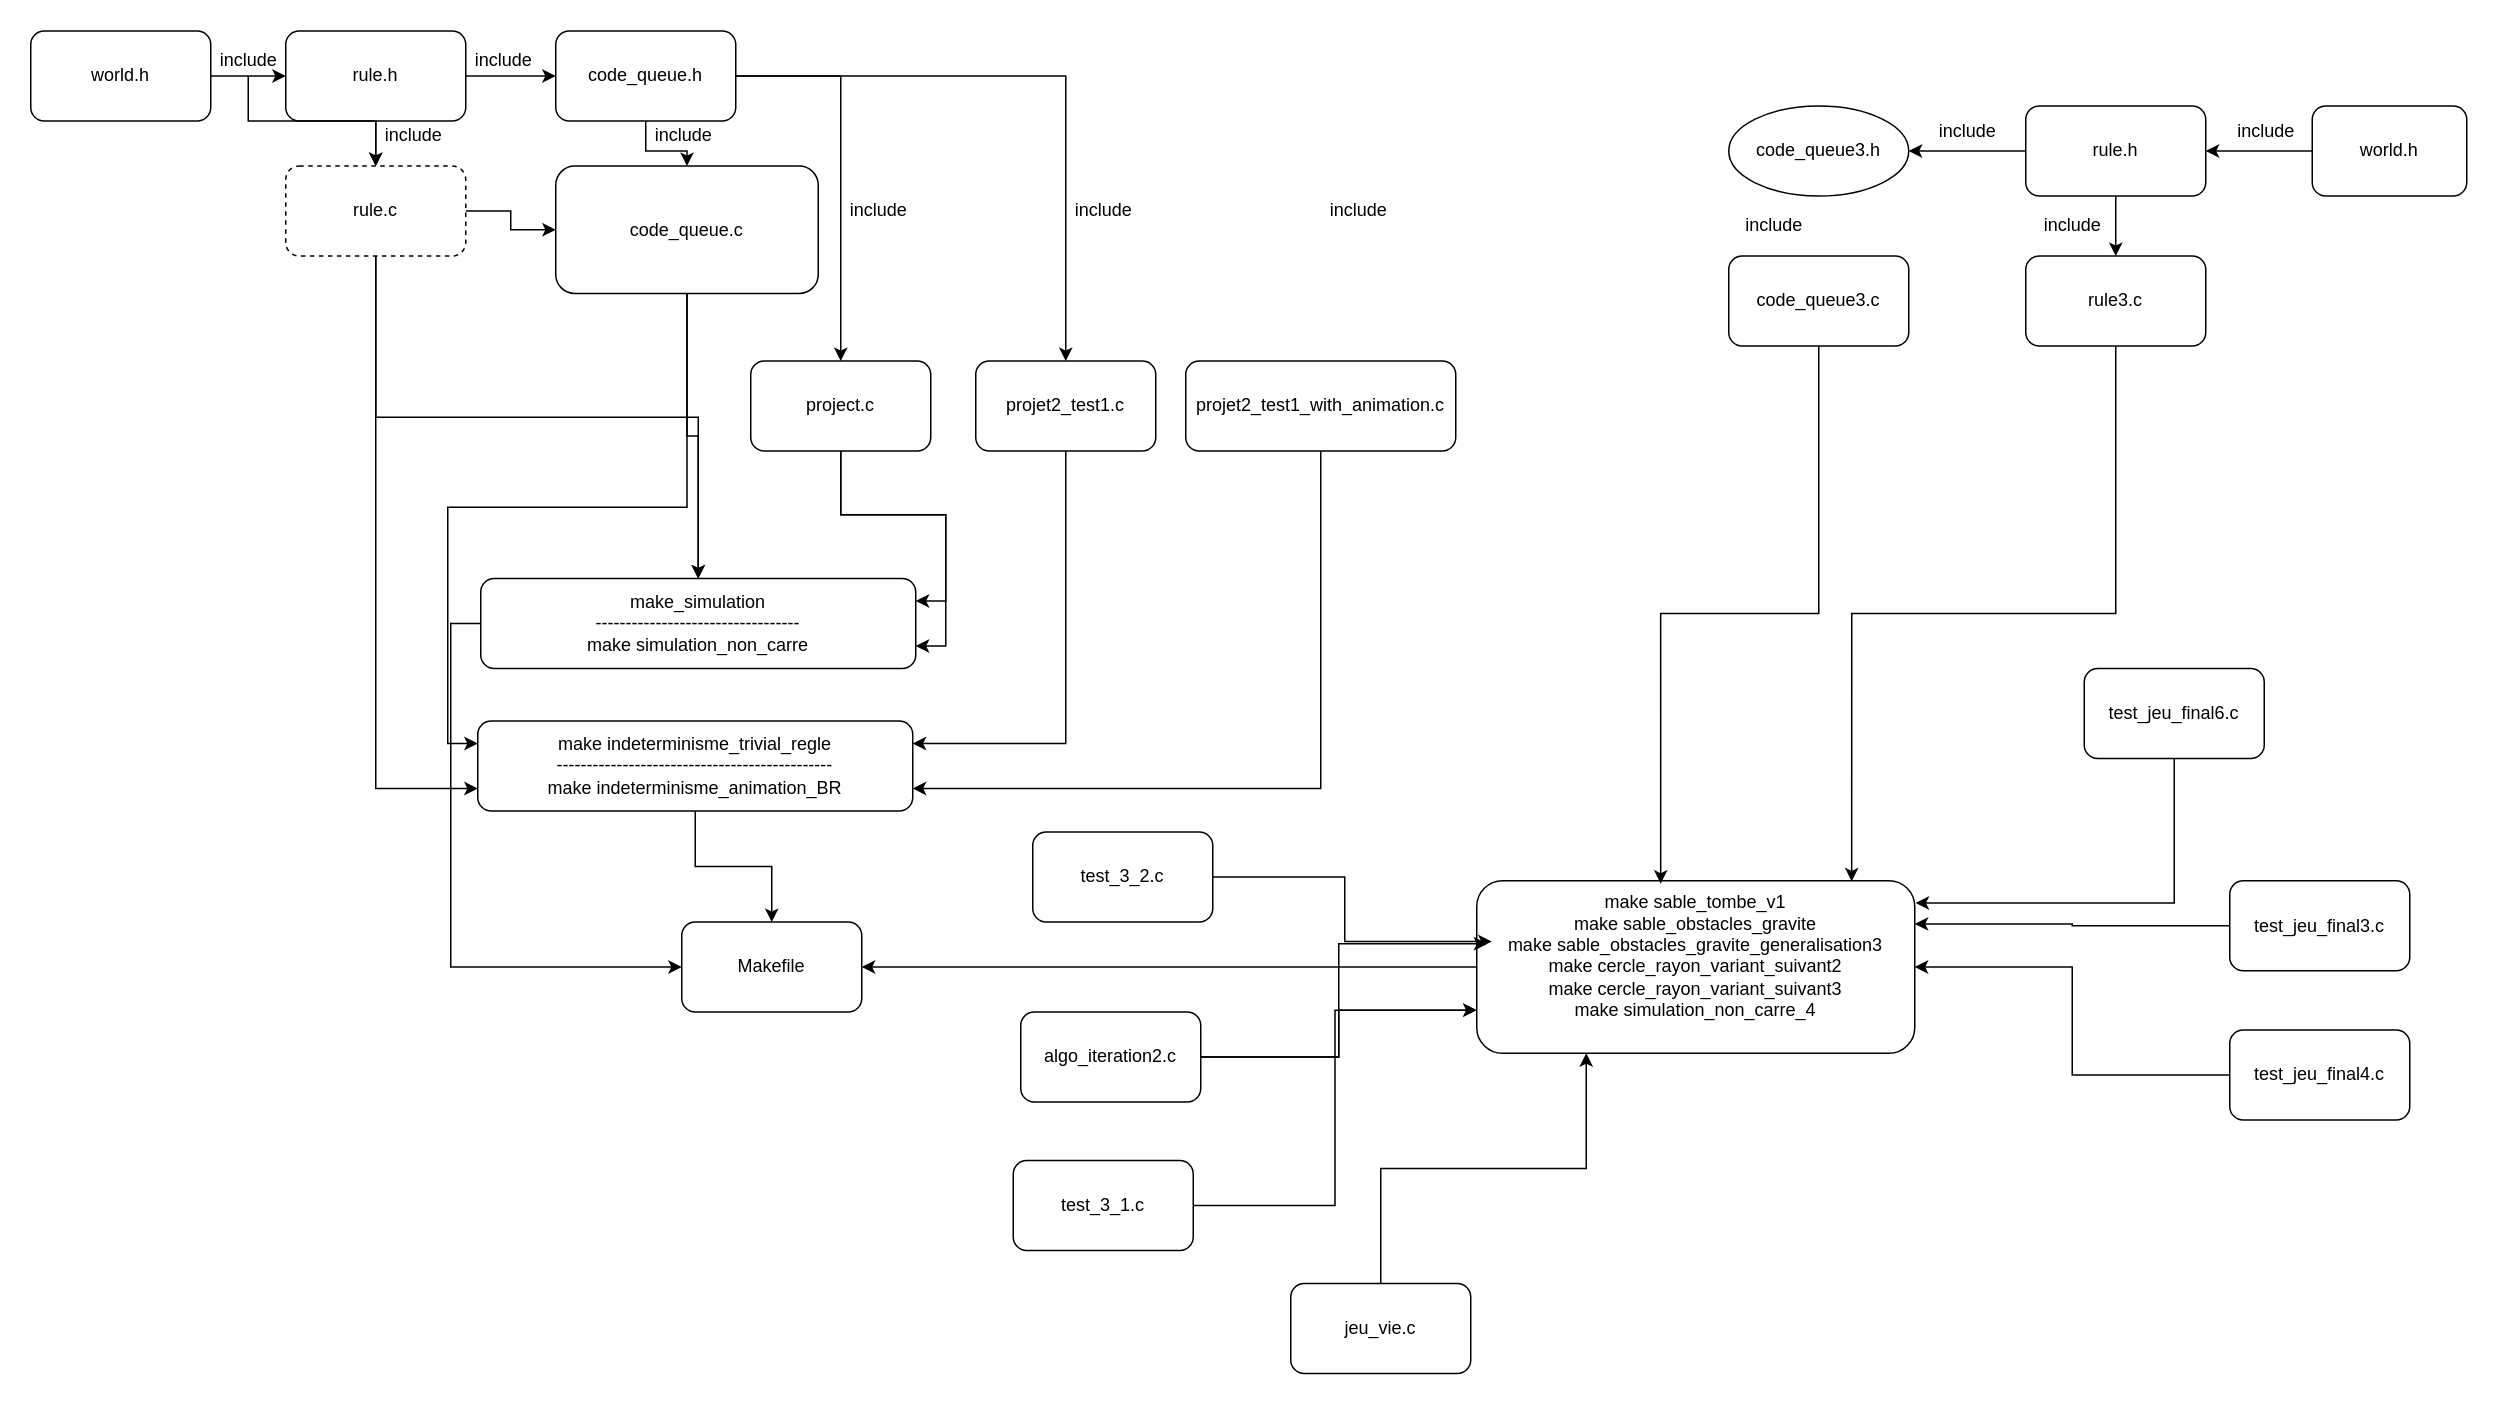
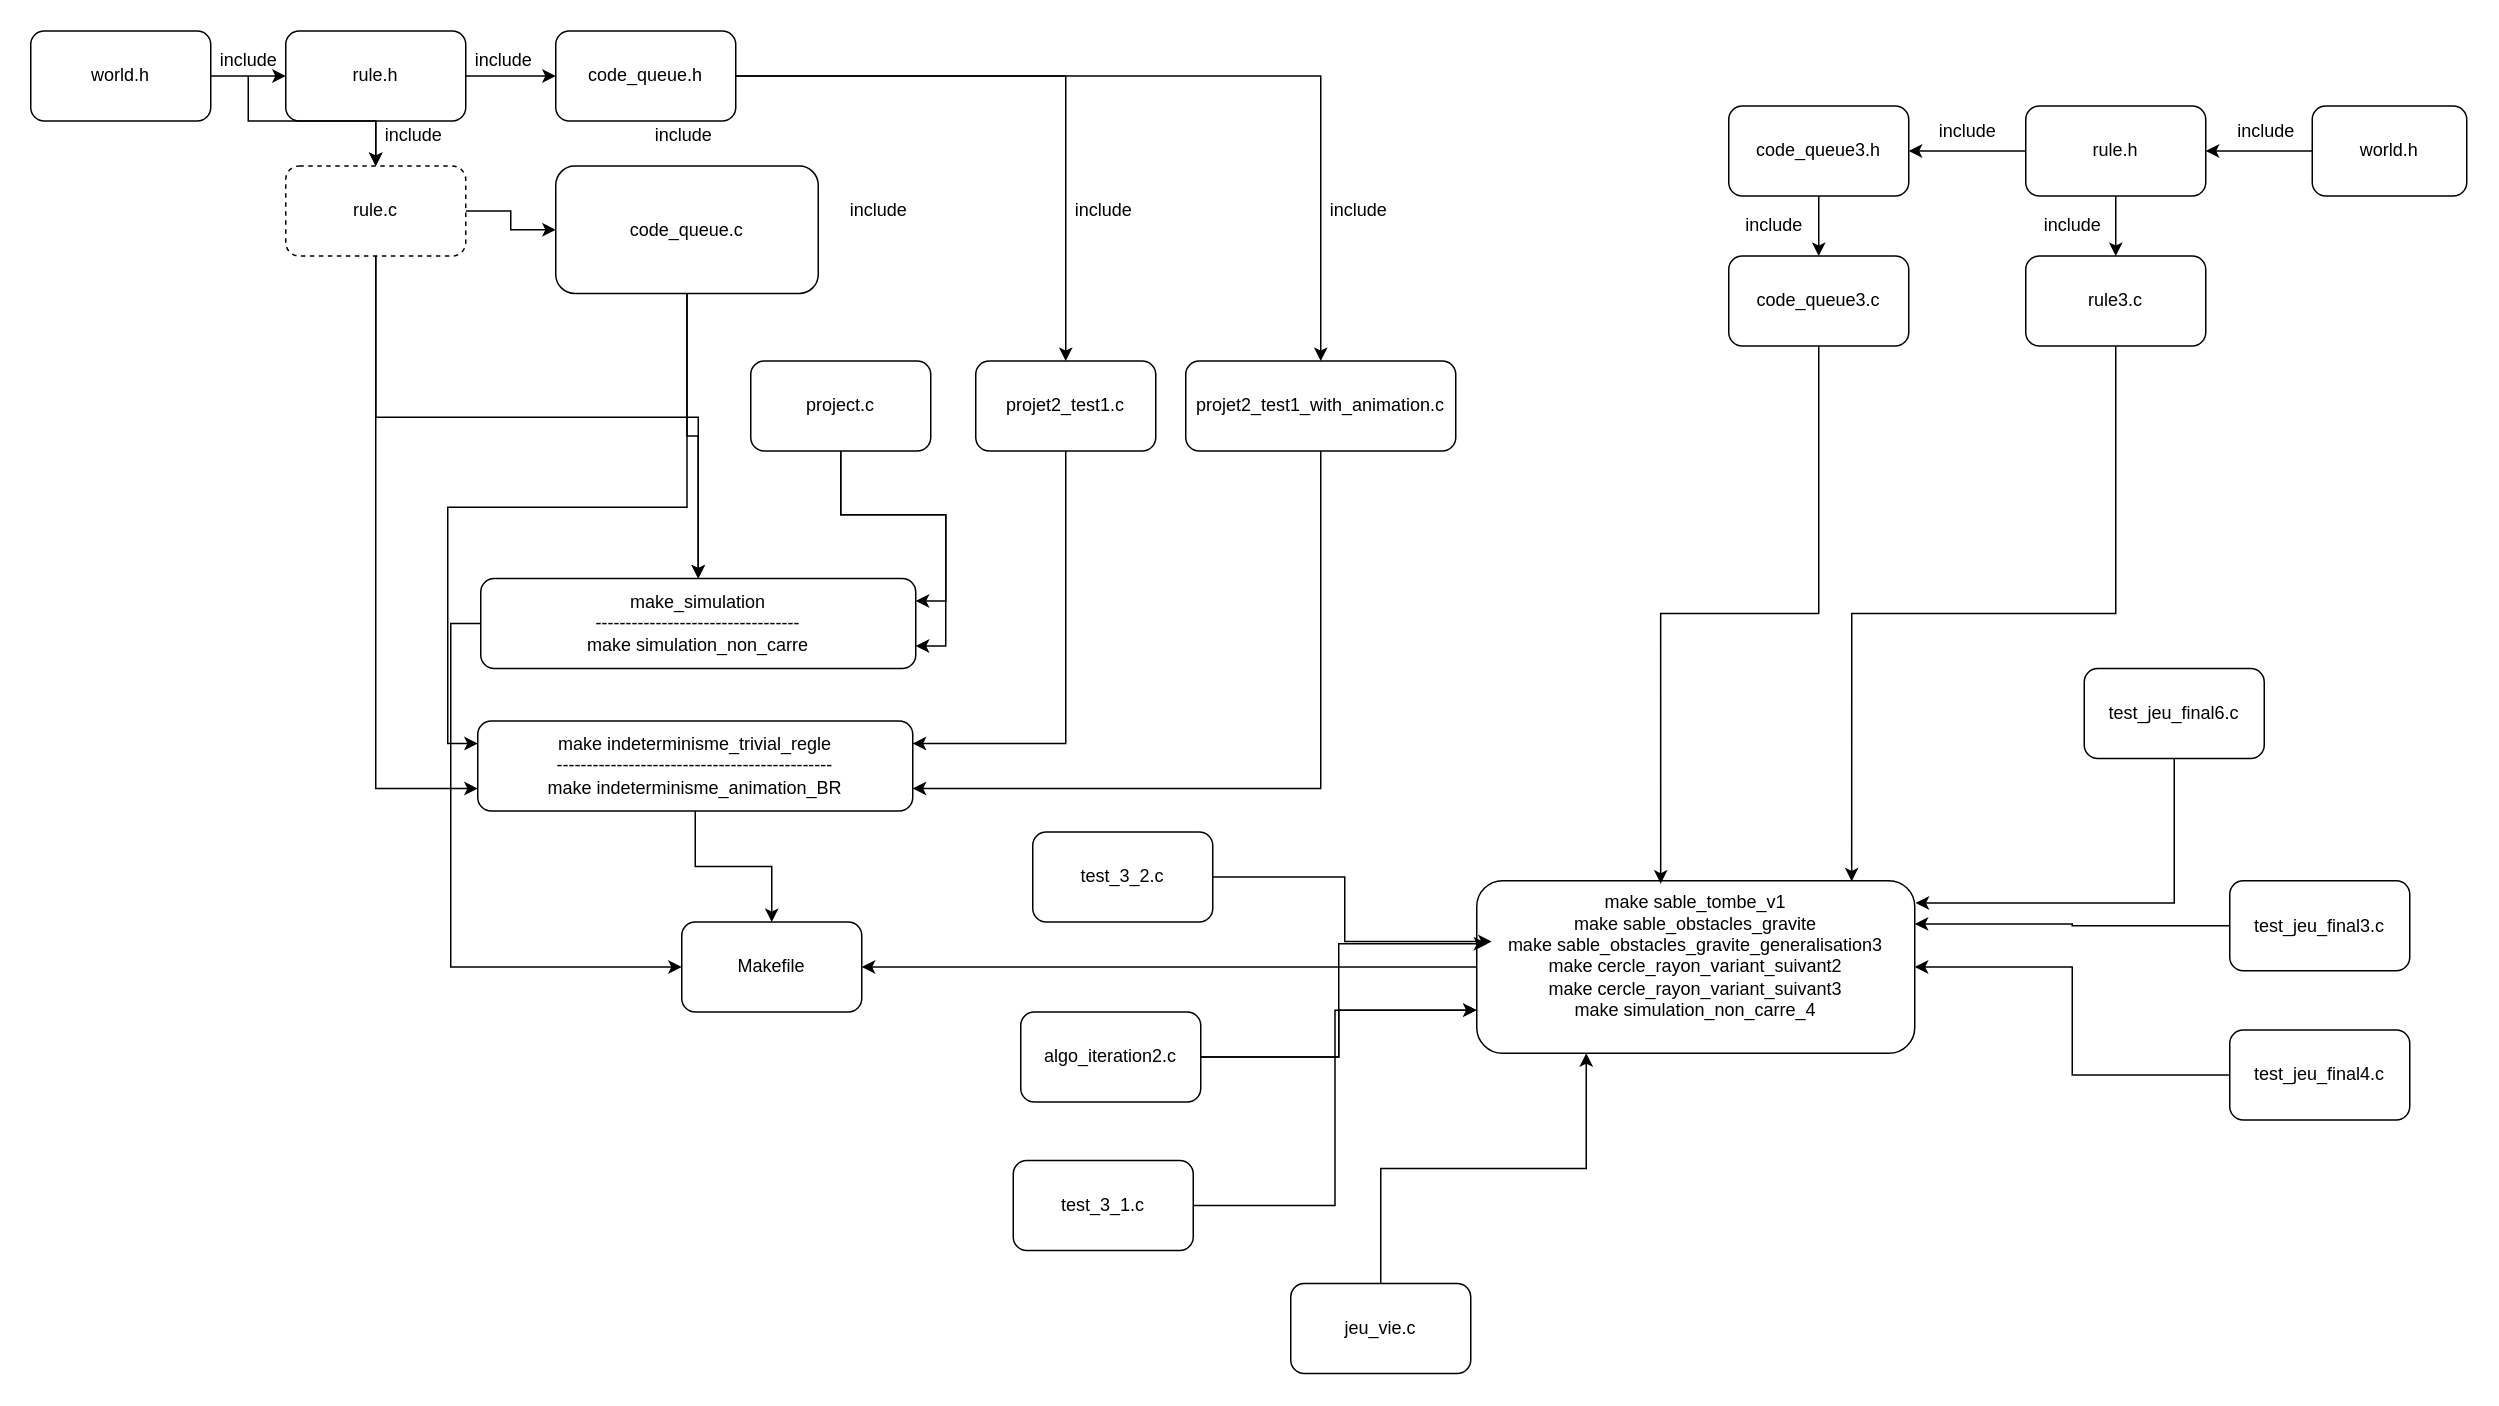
+ <mxCell id="12" style="edgeStyle=orthogonalEdgeStyle;rounded=0;orthogonalLoop=1;jettySize=auto;html=1;exitX=1;exitY=0.5;exitDx=0;exitDy=0;entryX=0.5;entryY=0;entryDx=0;entryDy=0;" edge="1" parent="1" source="15" target="25"><mxGeometry relative="1" as="geometry" /></mxCell>
- <mxCell id="14" style="edgeStyle=orthogonalEdgeStyle;rounded=0;orthogonalLoop=1;jettySize=auto;html=1;exitX=0.5;exitY=1;exitDx=0;exitDy=0;entryX=0.5;entryY=0;entryDx=0;entryDy=0;" edge="1" parent="1" source="15" target="18"><mxGeometry relative="1" as="geometry" /></mxCell>
- <mxCell id="47" value="code_queue3.h" style="ellipse;whiteSpace=wrap;html=1;" vertex="1" parent="1"><mxGeometry x="1152" y="70" width="120" height="60" as="geometry" /></mxCell>
+ <mxCell id="47" value="code_queue3.h" style="rounded=1;whiteSpace=wrap;html=1;" vertex="1" parent="1"><mxGeometry x="1152" y="70" width="120" height="60" as="geometry" /></mxCell>
- <mxCell id="13" style="edgeStyle=orthogonalEdgeStyle;rounded=0;orthogonalLoop=1;jettySize=auto;html=1;exitX=1;exitY=0.5;exitDx=0;exitDy=0;entryX=0.5;entryY=0;entryDx=0;entryDy=0;" edge="1" parent="1" source="15" target="21"><mxGeometry relative="1" as="geometry" /></mxCell>
+ <mxCell id="46" style="edgeStyle=orthogonalEdgeStyle;rounded=0;orthogonalLoop=1;jettySize=auto;html=1;exitX=0.5;exitY=1;exitDx=0;exitDy=0;entryX=0.5;entryY=0;entryDx=0;entryDy=0;" edge="1" parent="1" source="47" target="54"><mxGeometry relative="1" as="geometry" /></mxCell>
